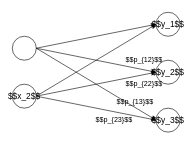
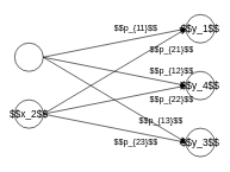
+ <mxCell id="17" value="&lt;span style=&quot;font-size: 12px;&quot;&gt;$$p_{11}$$&lt;/span&gt;" style="text;html=1;strokeColor=none;fillColor=none;align=center;verticalAlign=middle;whiteSpace=wrap;rounded=0;fontSize=12;" parent="1" vertex="1"><mxGeometry x="170" y="30" width="40" height="20" as="geometry" /></mxCell>
+ <mxCell id="19" value="&lt;span style=&quot;font-size: 12px&quot;&gt;$$p_{21}$$&lt;/span&gt;" style="text;html=1;strokeColor=none;fillColor=none;align=center;verticalAlign=middle;whiteSpace=wrap;rounded=0;fontSize=12;" parent="1" vertex="1"><mxGeometry x="220" y="60" width="40" height="20" as="geometry" /></mxCell>
- <mxCell id="8" value="$$y_2$$" style="text;html=1;strokeColor=none;fillColor=none;align=center;verticalAlign=middle;whiteSpace=wrap;rounded=0;fontSize=14;" parent="1" vertex="1"><mxGeometry x="260" y="110" width="40" height="20" as="geometry" /></mxCell>
+ <mxCell id="8" value="$$y_4$$" style="text;html=1;strokeColor=none;fillColor=none;align=center;verticalAlign=middle;whiteSpace=wrap;rounded=0;fontSize=14;" parent="1" vertex="1"><mxGeometry x="260" y="110" width="40" height="20" as="geometry" /></mxCell>
